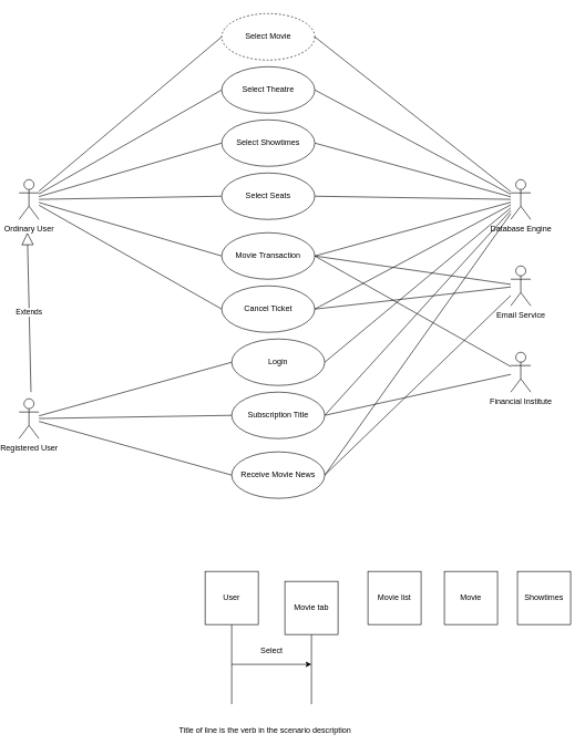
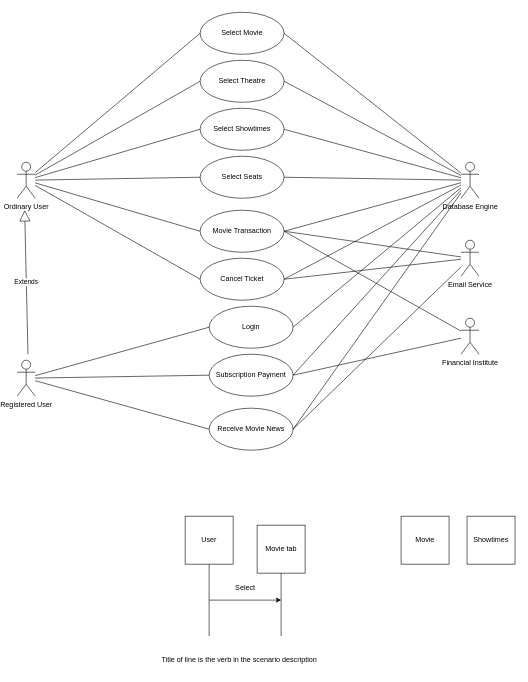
- <mxCell id="9" value="Select Movie" style="ellipse;whiteSpace=wrap;html=1;dashed=1;" parent="1" vertex="1"><mxGeometry x="325" y="20" width="140" height="70" as="geometry" /></mxCell>
+ <mxCell id="9" value="Select Movie" style="ellipse;whiteSpace=wrap;html=1;" parent="1" vertex="1"><mxGeometry x="325" y="20" width="140" height="70" as="geometry" /></mxCell>
- <mxCell id="34" value="Subscription Title" style="ellipse;whiteSpace=wrap;html=1;" parent="1" vertex="1"><mxGeometry x="340" y="590" width="140" height="70" as="geometry" /></mxCell>
+ <mxCell id="34" value="Subscription Payment" style="ellipse;whiteSpace=wrap;html=1;" parent="1" vertex="1"><mxGeometry x="340" y="590" width="140" height="70" as="geometry" /></mxCell>
- <mxCell id="39" value="Movie list" style="whiteSpace=wrap;html=1;aspect=fixed;" parent="1" vertex="1"><mxGeometry x="545" y="860" width="80" height="80" as="geometry" /></mxCell>
